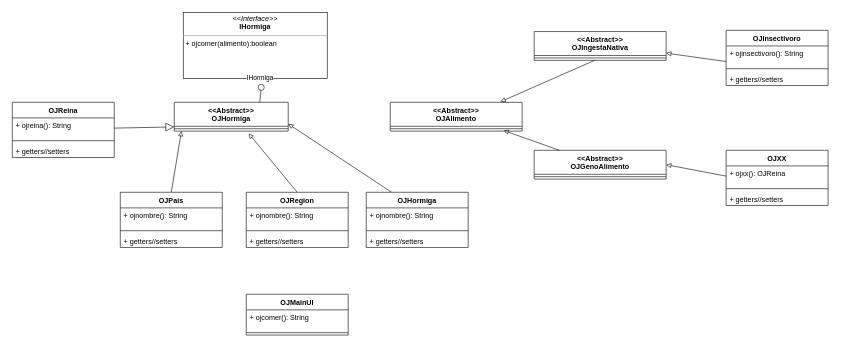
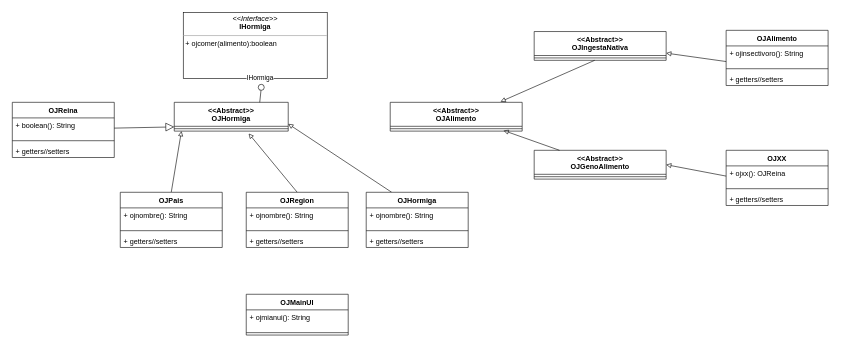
- <mxCell id="37" value="OJInsectivoro" style="swimlane;fontStyle=1;align=center;verticalAlign=top;childLayout=stackLayout;horizontal=1;startSize=26;horizontalStack=0;resizeParent=1;resizeParentMax=0;resizeLast=0;collapsible=1;marginBottom=0;" vertex="1" parent="1"><mxGeometry x="1210" y="50" width="170" height="92" as="geometry" /></mxCell>
+ <mxCell id="37" value="OJAlimento" style="swimlane;fontStyle=1;align=center;verticalAlign=top;childLayout=stackLayout;horizontal=1;startSize=26;horizontalStack=0;resizeParent=1;resizeParentMax=0;resizeLast=0;collapsible=1;marginBottom=0;" vertex="1" parent="1"><mxGeometry x="1210" y="50" width="170" height="92" as="geometry" /></mxCell>
- <mxCell id="19" value="+ ojreina(): String&#10;" style="text;strokeColor=none;fillColor=none;align=left;verticalAlign=top;spacingLeft=4;spacingRight=4;overflow=hidden;rotatable=0;points=[[0,0.5],[1,0.5]];portConstraint=eastwest;" vertex="1" parent="18"><mxGeometry y="26" width="170" height="34" as="geometry" /></mxCell>
+ <mxCell id="19" value="+ boolean(): String&#10;" style="text;strokeColor=none;fillColor=none;align=left;verticalAlign=top;spacingLeft=4;spacingRight=4;overflow=hidden;rotatable=0;points=[[0,0.5],[1,0.5]];portConstraint=eastwest;" vertex="1" parent="18"><mxGeometry y="26" width="170" height="34" as="geometry" /></mxCell>
- <mxCell id="46" value="+ ojcomer(): String&#10;" style="text;strokeColor=none;fillColor=none;align=left;verticalAlign=top;spacingLeft=4;spacingRight=4;overflow=hidden;rotatable=0;points=[[0,0.5],[1,0.5]];portConstraint=eastwest;" vertex="1" parent="45"><mxGeometry y="26" width="170" height="34" as="geometry" /></mxCell>
+ <mxCell id="46" value="+ ojmianui(): String&#10;" style="text;strokeColor=none;fillColor=none;align=left;verticalAlign=top;spacingLeft=4;spacingRight=4;overflow=hidden;rotatable=0;points=[[0,0.5],[1,0.5]];portConstraint=eastwest;" vertex="1" parent="45"><mxGeometry y="26" width="170" height="34" as="geometry" /></mxCell>
